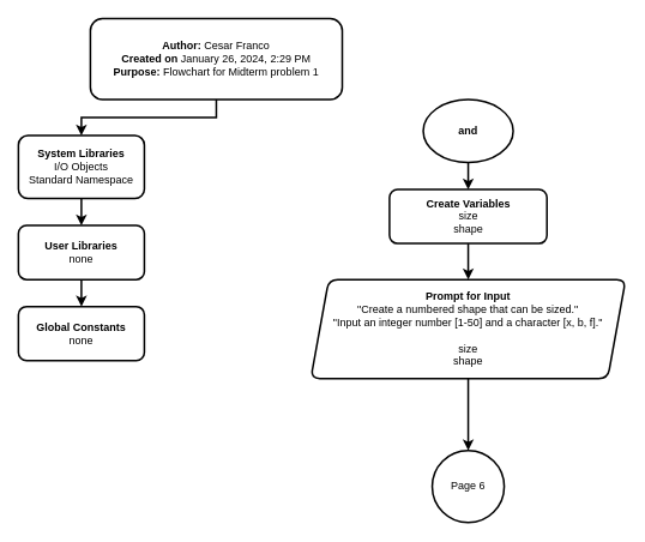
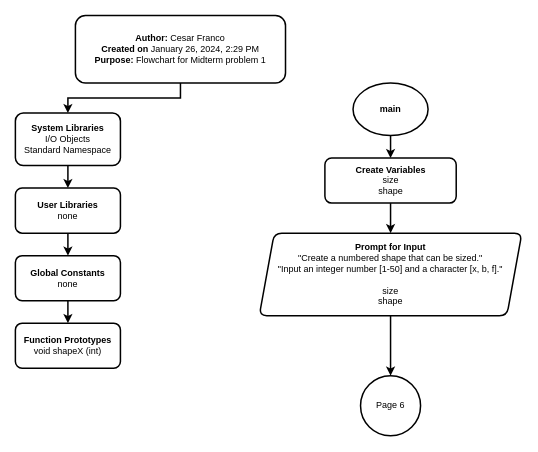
- <mxCell id="12" value="&lt;b&gt;and&lt;/b&gt;" style="ellipse;whiteSpace=wrap;html=1;strokeWidth=2;" vertex="1" parent="1"><mxGeometry x="470" y="110" width="100" height="70" as="geometry" /></mxCell>
+ <mxCell id="12" value="&lt;b&gt;main&lt;/b&gt;" style="ellipse;whiteSpace=wrap;html=1;strokeWidth=2;" vertex="1" parent="1"><mxGeometry x="470" y="110" width="100" height="70" as="geometry" /></mxCell>
+ <mxCell id="8" style="edgeStyle=orthogonalEdgeStyle;rounded=0;orthogonalLoop=1;jettySize=auto;html=1;exitX=0.5;exitY=1;exitDx=0;exitDy=0;entryX=0.5;entryY=0;entryDx=0;entryDy=0;strokeWidth=2;" edge="1" parent="1" source="9" target="10"><mxGeometry relative="1" as="geometry" /></mxCell>
+ <mxCell id="10" value="&lt;b&gt;Function Prototypes&lt;/b&gt;&lt;br&gt;void shapeX (int)" style="rounded=1;whiteSpace=wrap;html=1;strokeWidth=2;" vertex="1" parent="1"><mxGeometry x="20" y="430" width="140" height="60" as="geometry" /></mxCell>
